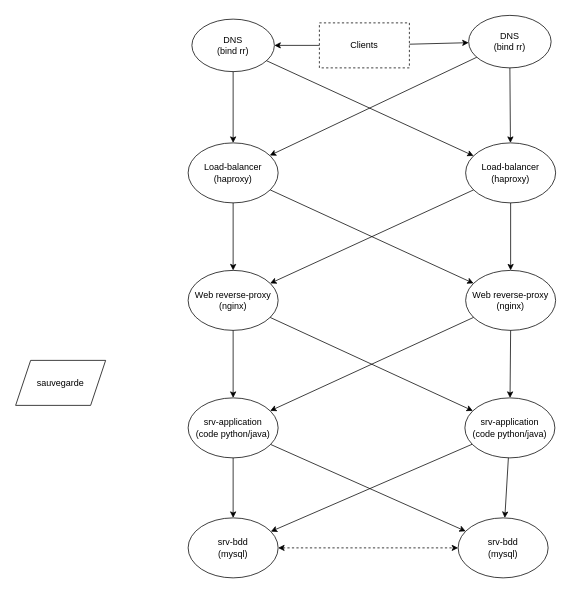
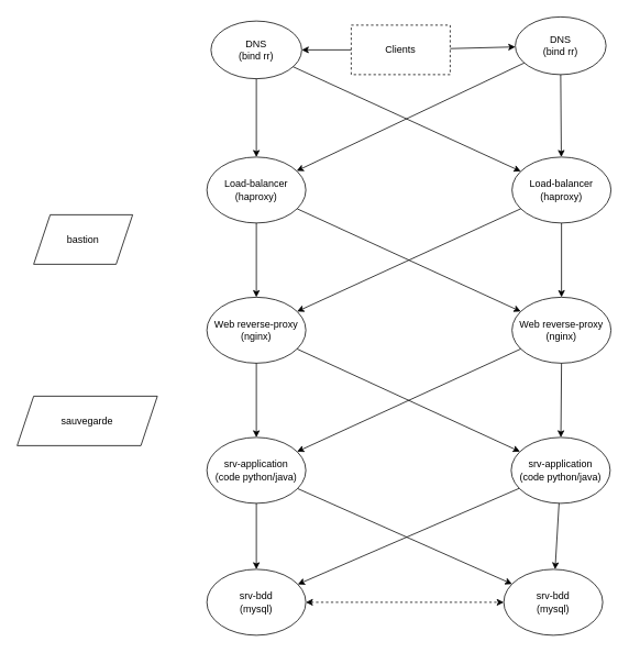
+ <mxCell id="32" value="bastion" style="shape=parallelogram;perimeter=parallelogramPerimeter;whiteSpace=wrap;html=1;fixedSize=1;" vertex="1" parent="1"><mxGeometry x="40" y="260" width="120" height="60" as="geometry" /></mxCell>
- <mxCell id="33" value="sauvegarde" style="shape=parallelogram;perimeter=parallelogramPerimeter;whiteSpace=wrap;html=1;fixedSize=1;" vertex="1" parent="1"><mxGeometry x="20" y="480" width="120" height="60" as="geometry" /></mxCell>
+ <mxCell id="33" value="sauvegarde" style="shape=parallelogram;perimeter=parallelogramPerimeter;whiteSpace=wrap;html=1;fixedSize=1;" vertex="1" parent="1"><mxGeometry x="20" y="480" width="170" height="60" as="geometry" /></mxCell>
